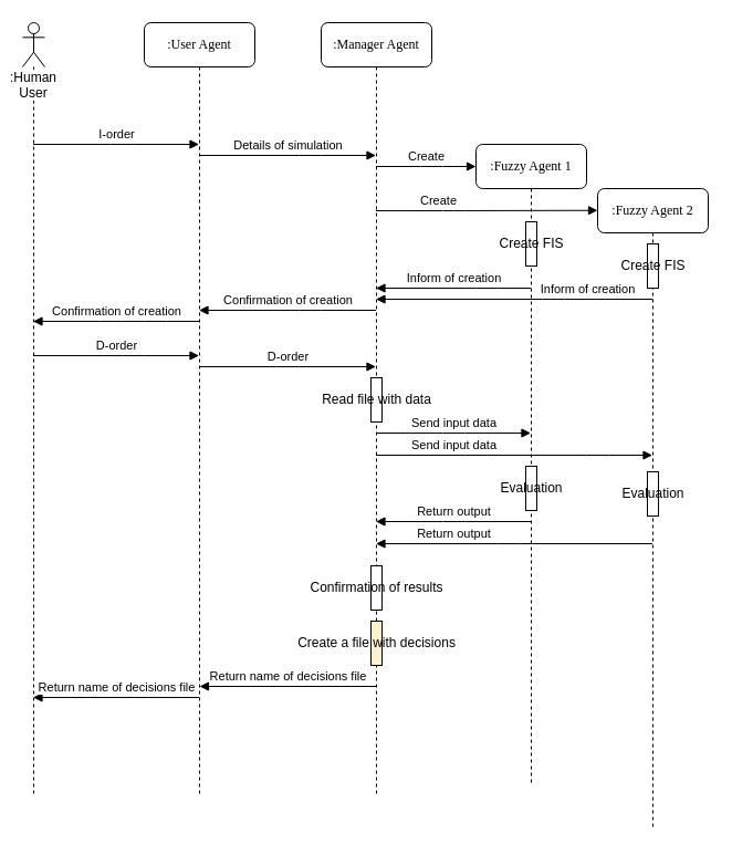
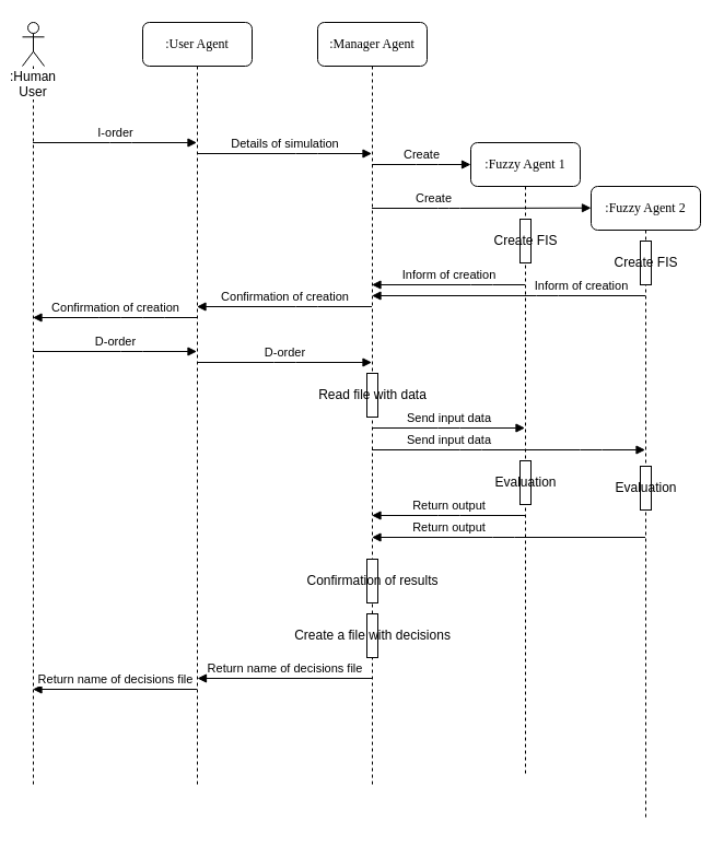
- <mxCell id="5" value="Create a file with decisions" style="html=1;points=[];perimeter=orthogonalPerimeter;fillColor=#fff2cc;" parent="3" vertex="1"><mxGeometry x="45" y="541" width="10" height="40" as="geometry" /></mxCell>
+ <mxCell id="5" value="Create a file with decisions" style="html=1;points=[];perimeter=orthogonalPerimeter;" parent="3" vertex="1"><mxGeometry x="45" y="541" width="10" height="40" as="geometry" /></mxCell>
